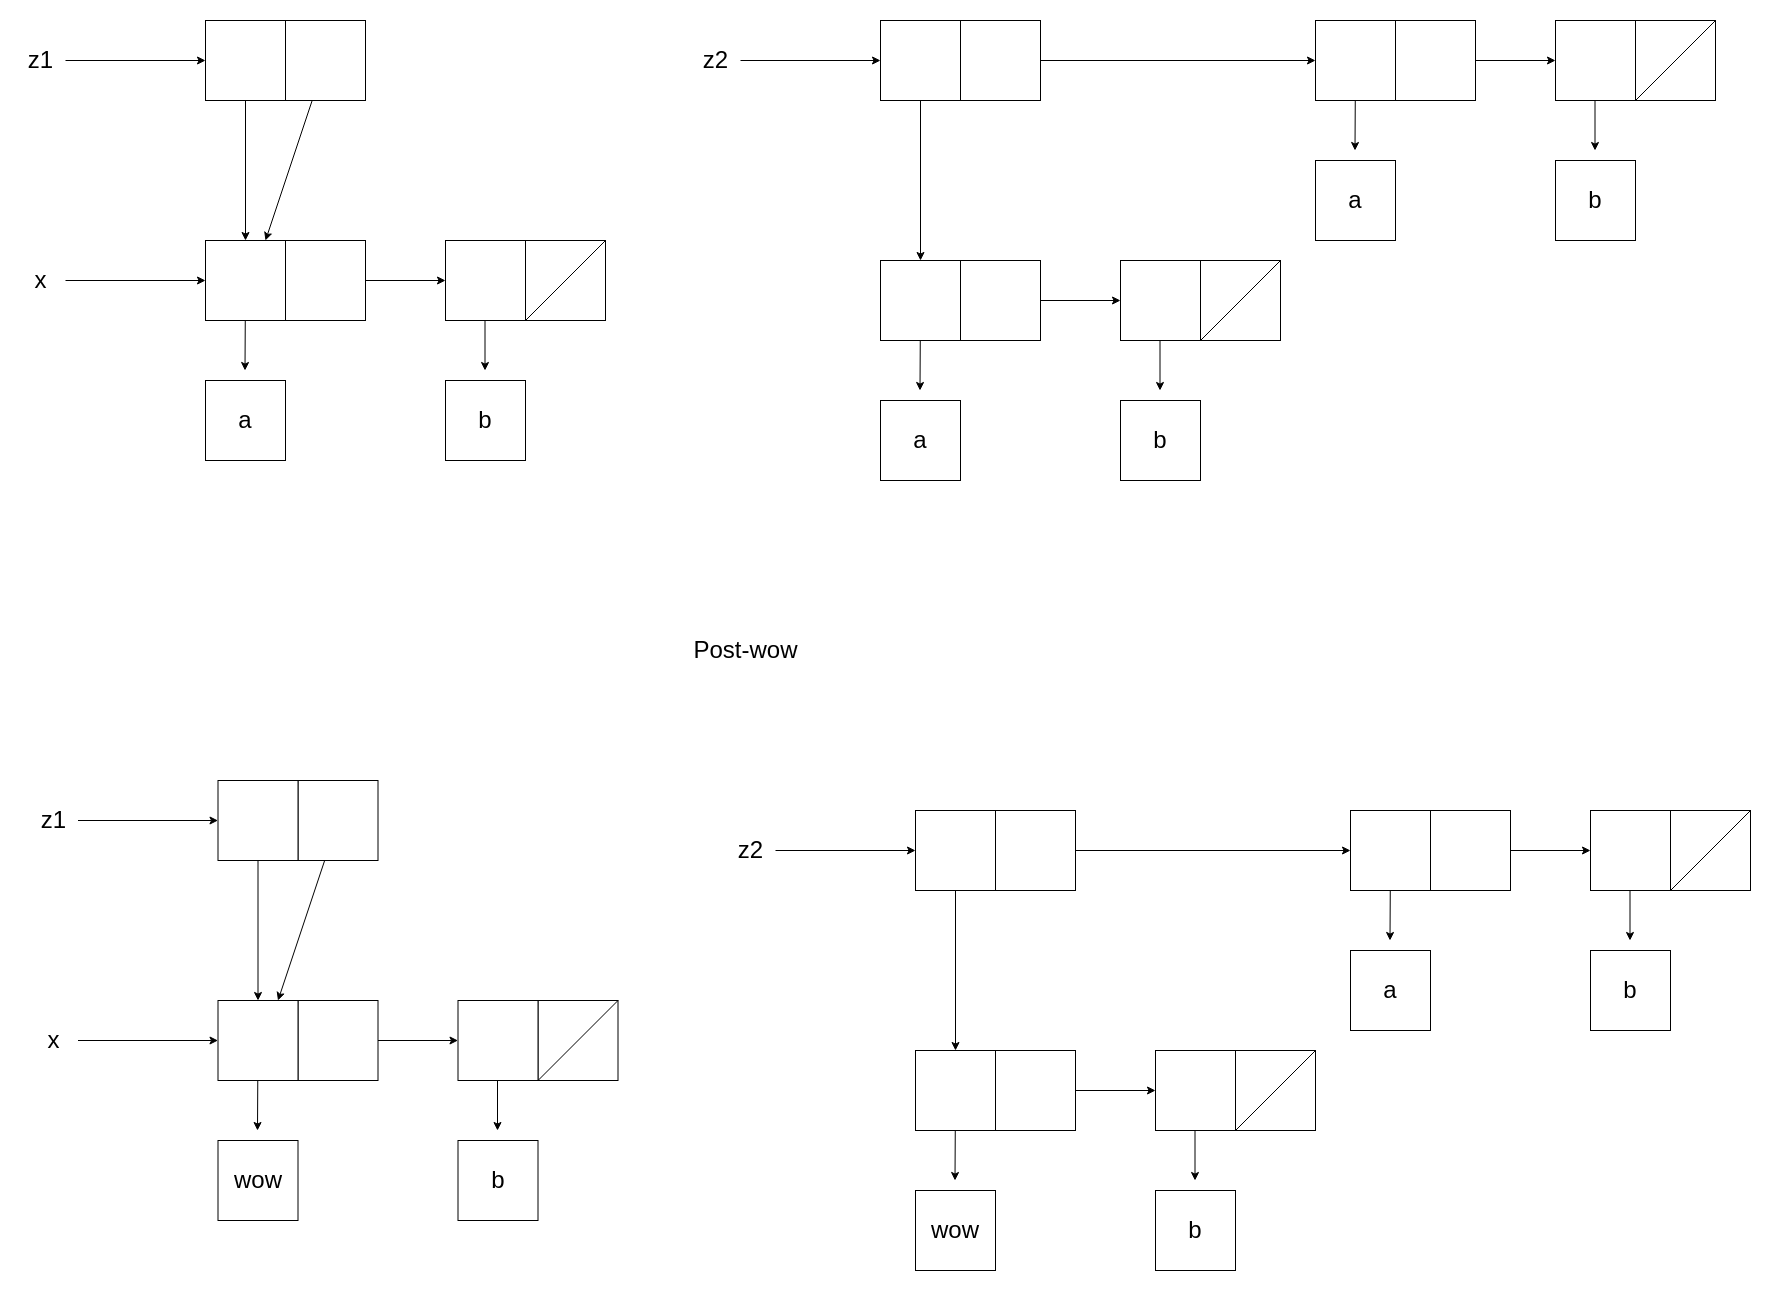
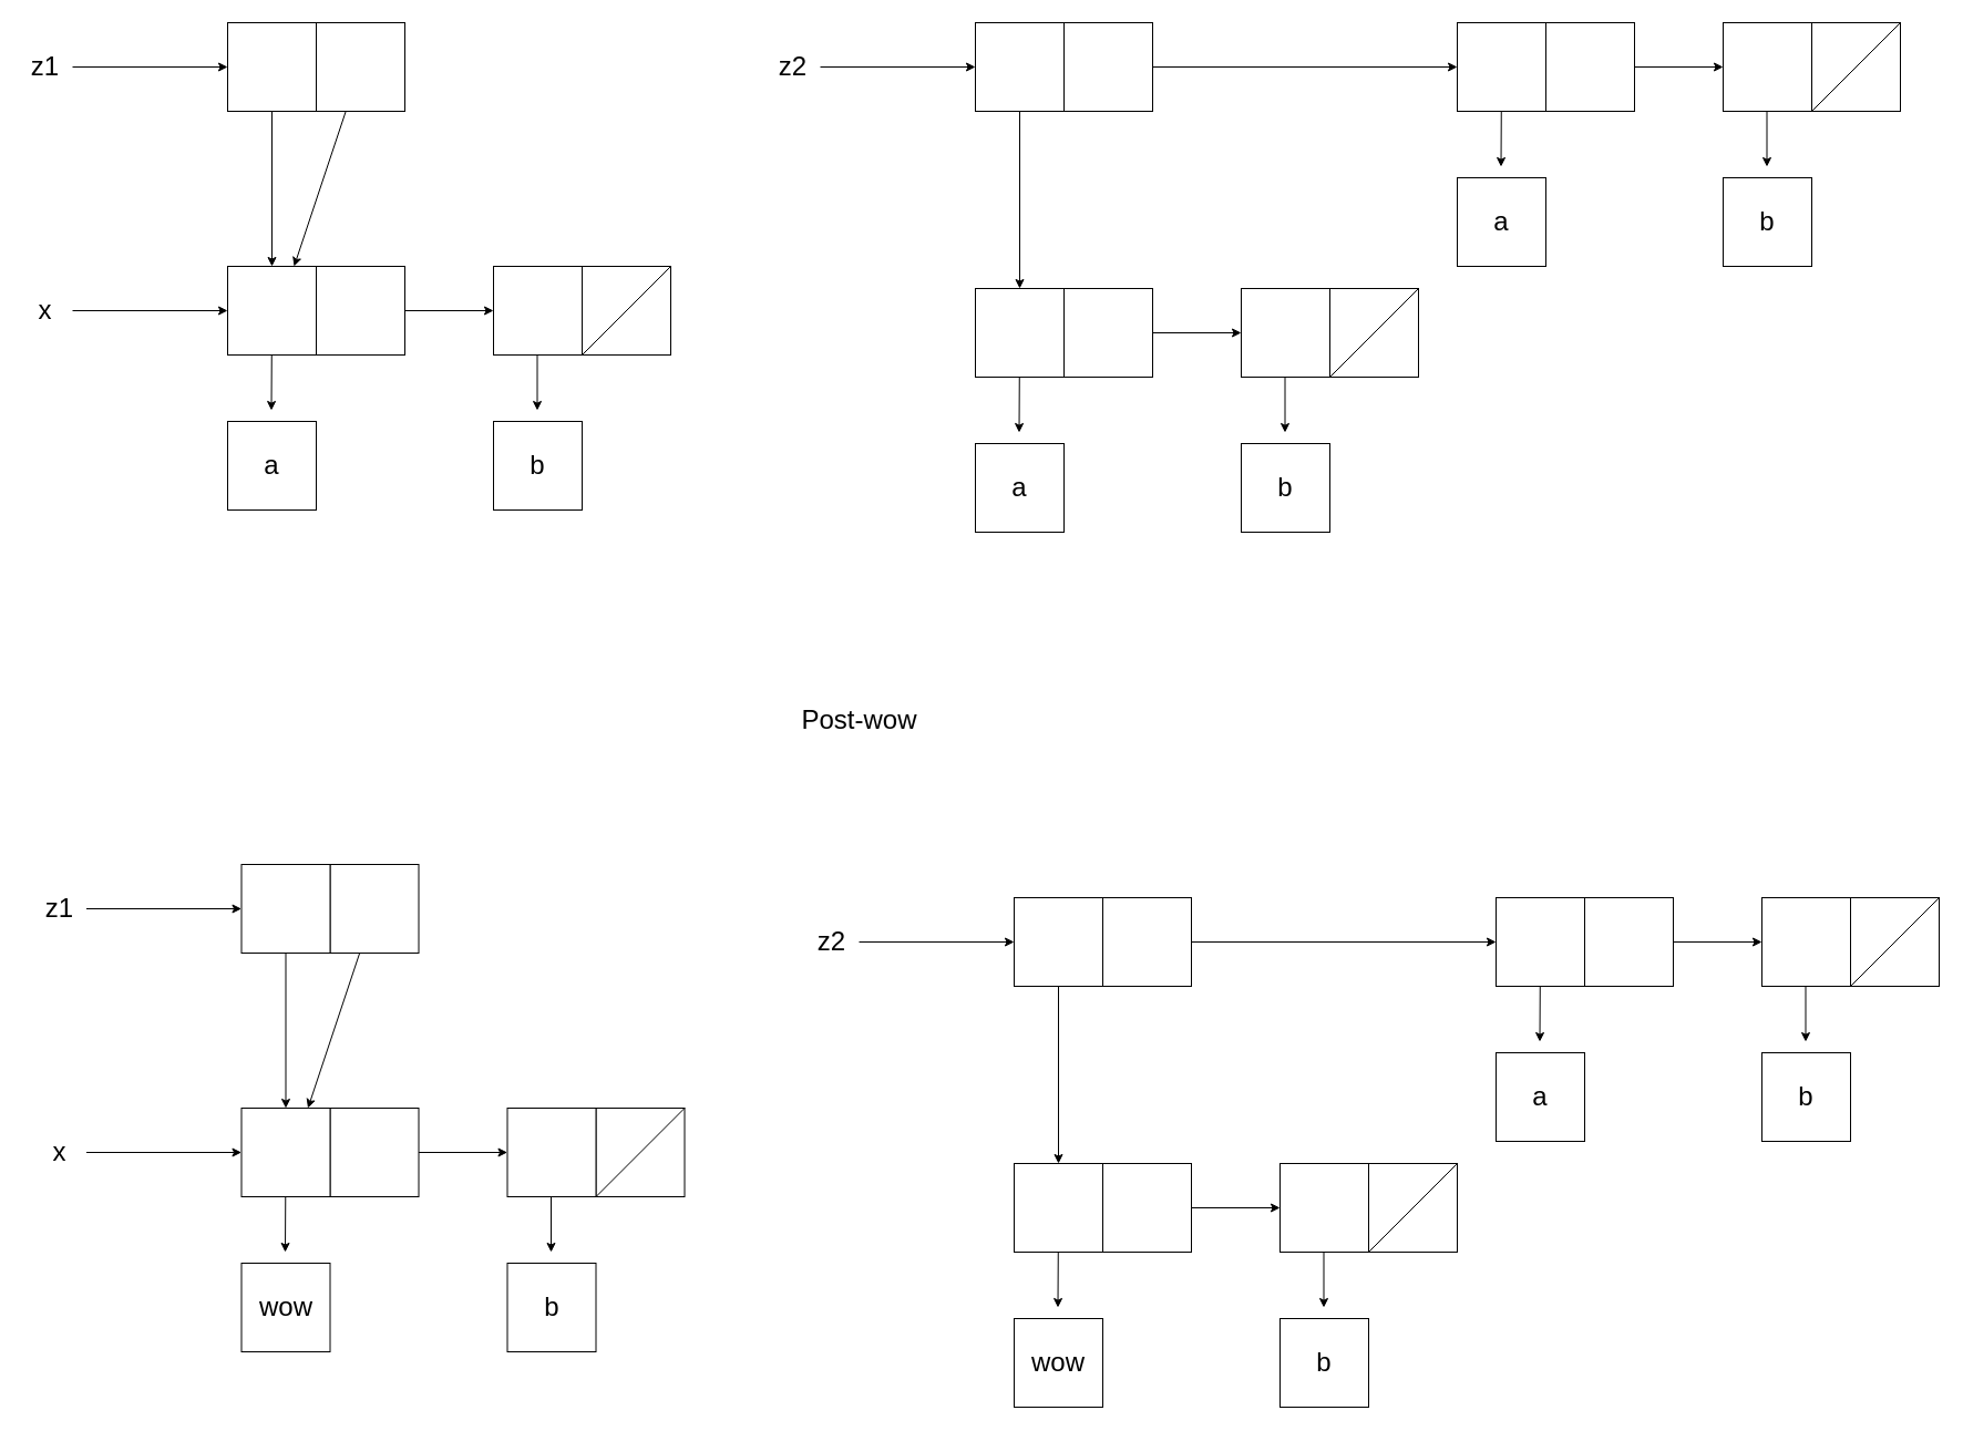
- <mxCell id="64" value="&lt;font style=&quot;font-size: 24px&quot;&gt;Post-wow&lt;/font&gt;" style="text;html=1;align=center;verticalAlign=middle;resizable=0;points=[];autosize=1;" vertex="1" parent="1"><mxGeometry x="685" y="640" width="120" height="20" as="geometry" /></mxCell>
+ <mxCell id="64" value="&lt;font style=&quot;font-size: 24px&quot;&gt;Post-wow&lt;/font&gt;" style="text;html=1;align=center;verticalAlign=middle;resizable=0;points=[];autosize=1;" vertex="1" parent="1"><mxGeometry x="715" y="640" width="120" height="20" as="geometry" /></mxCell>
